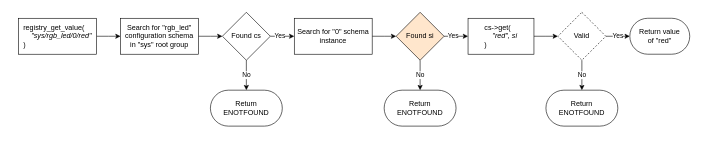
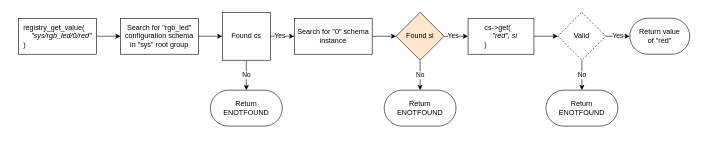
- <mxCell id="9" value="Found cs" style="rhombus;whiteSpace=wrap;html=1;" parent="1" vertex="1"><mxGeometry x="370" y="20" width="80" height="80" as="geometry" /></mxCell>
+ <mxCell id="9" value="Found cs" style="whiteSpace=wrap;html=1;rounded=0;" parent="1" vertex="1"><mxGeometry x="370" y="20" width="80" height="80" as="geometry" /></mxCell>
